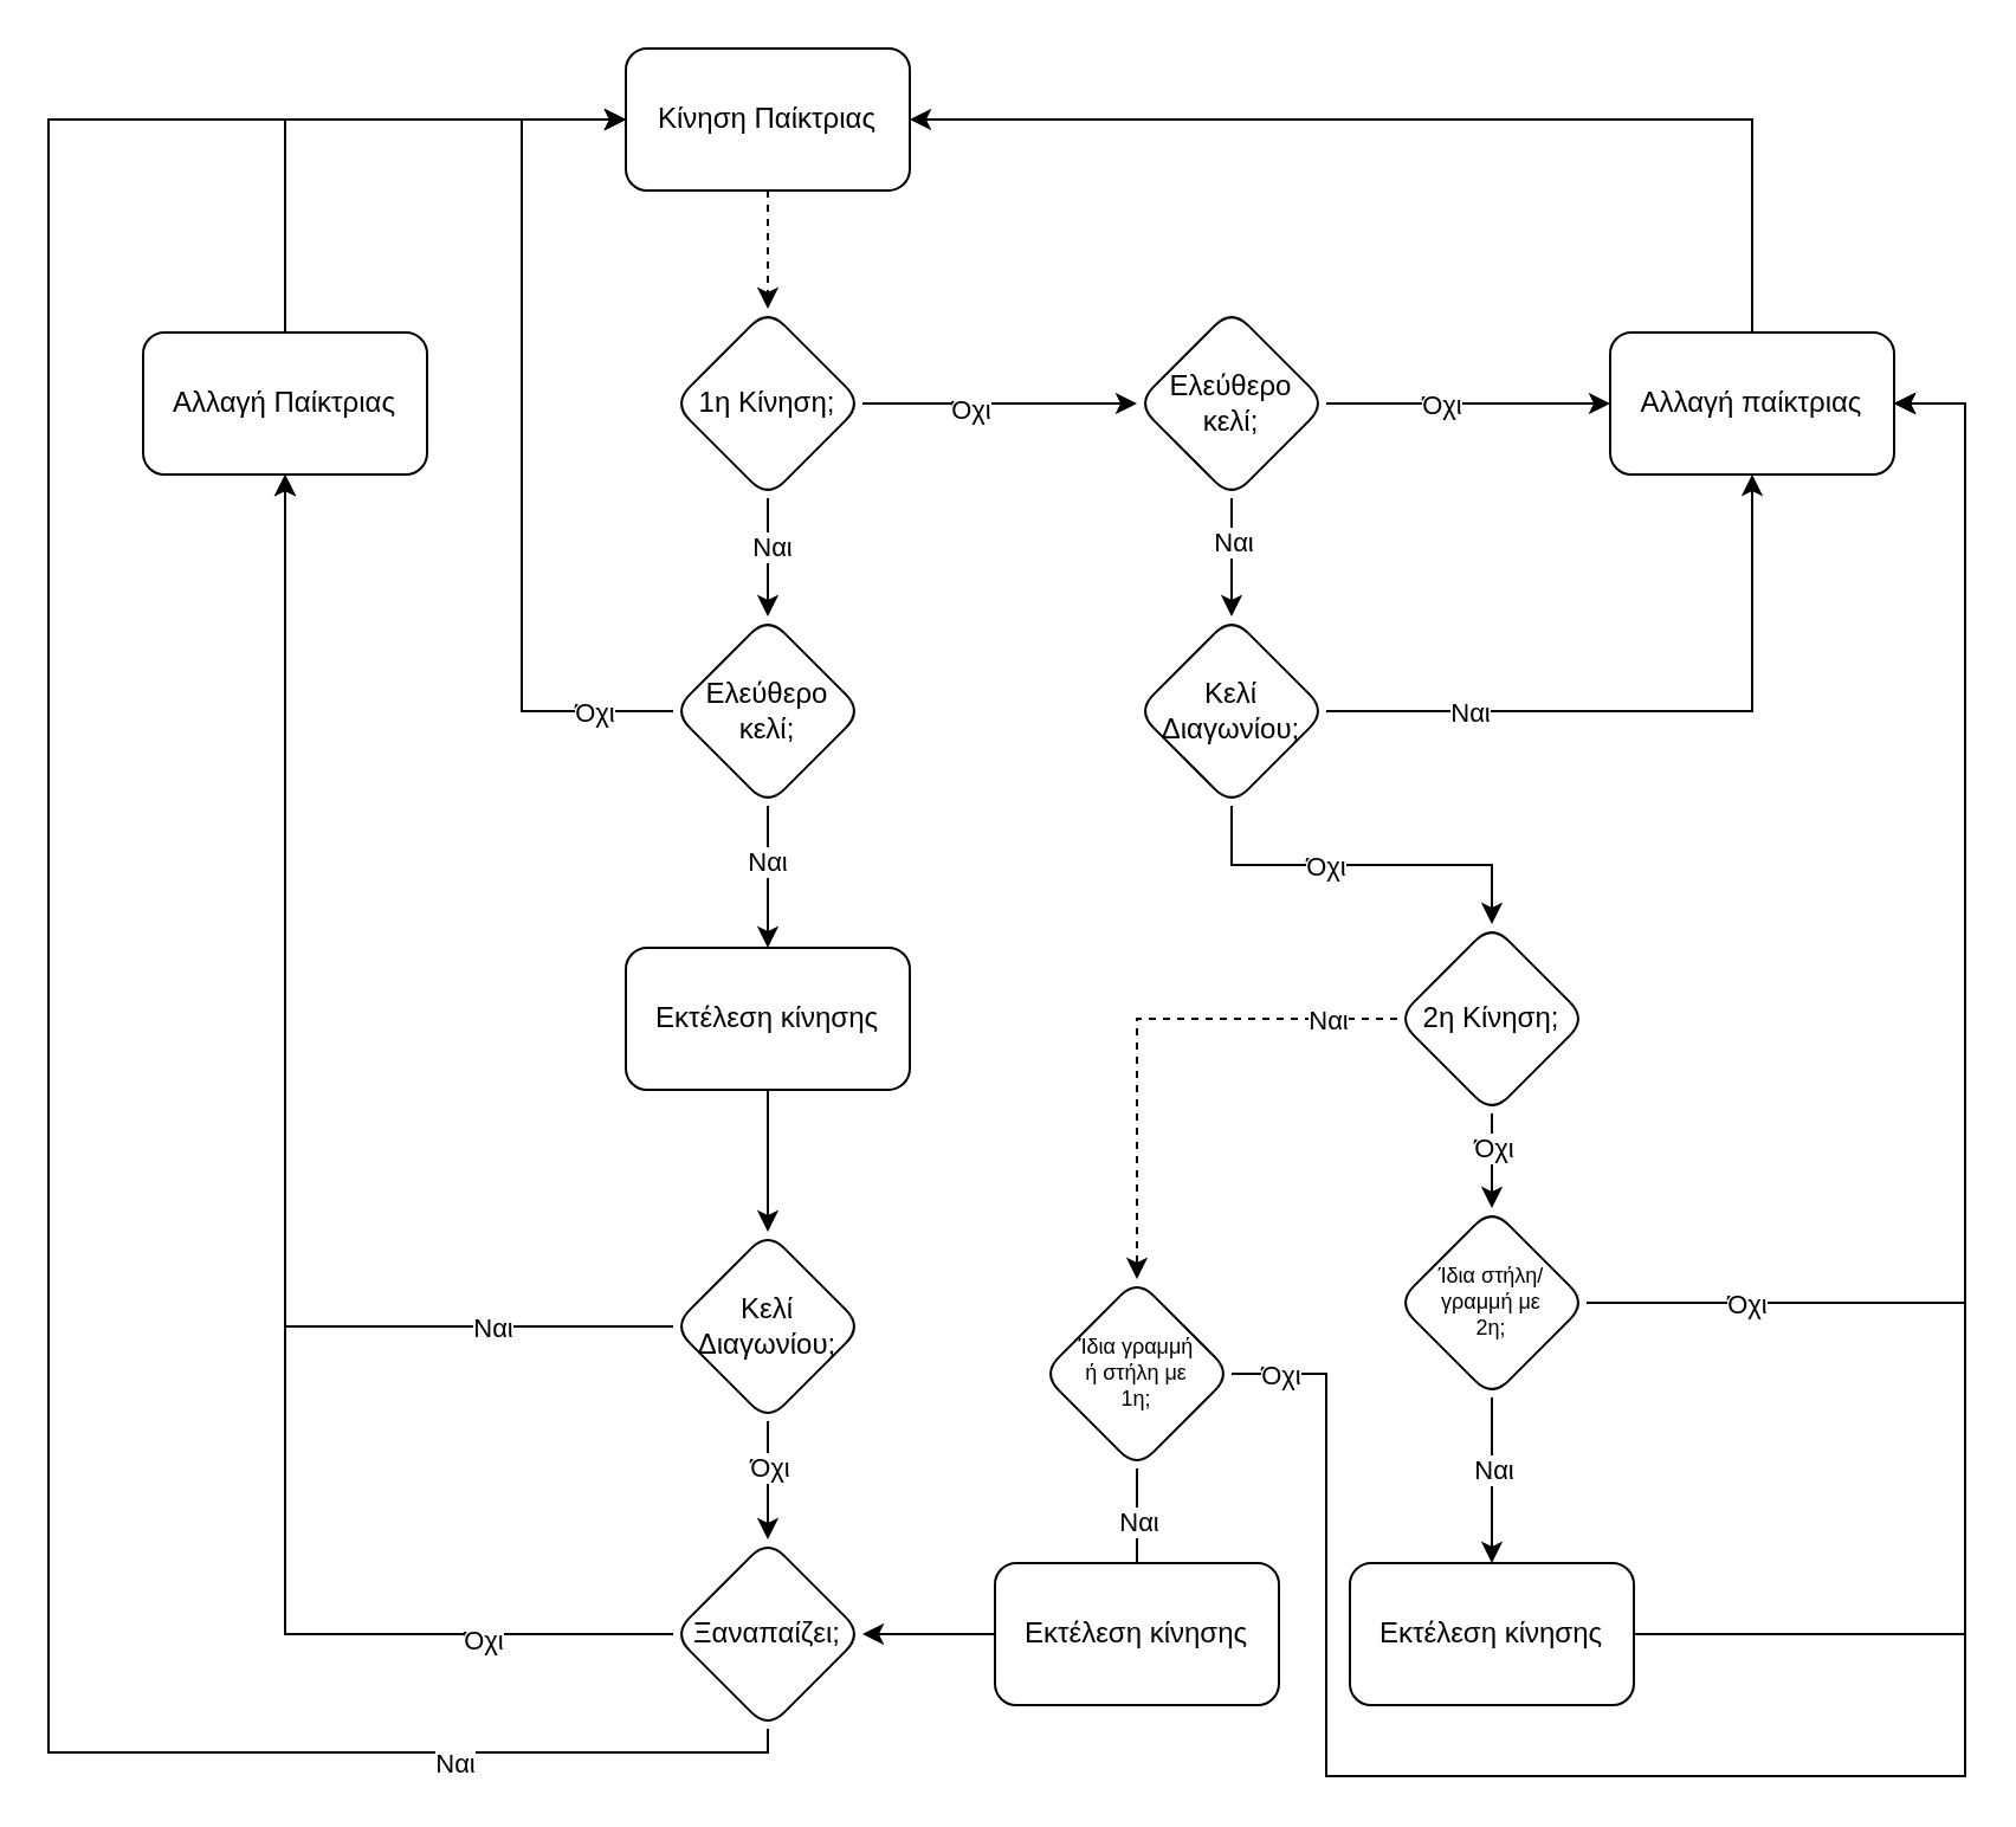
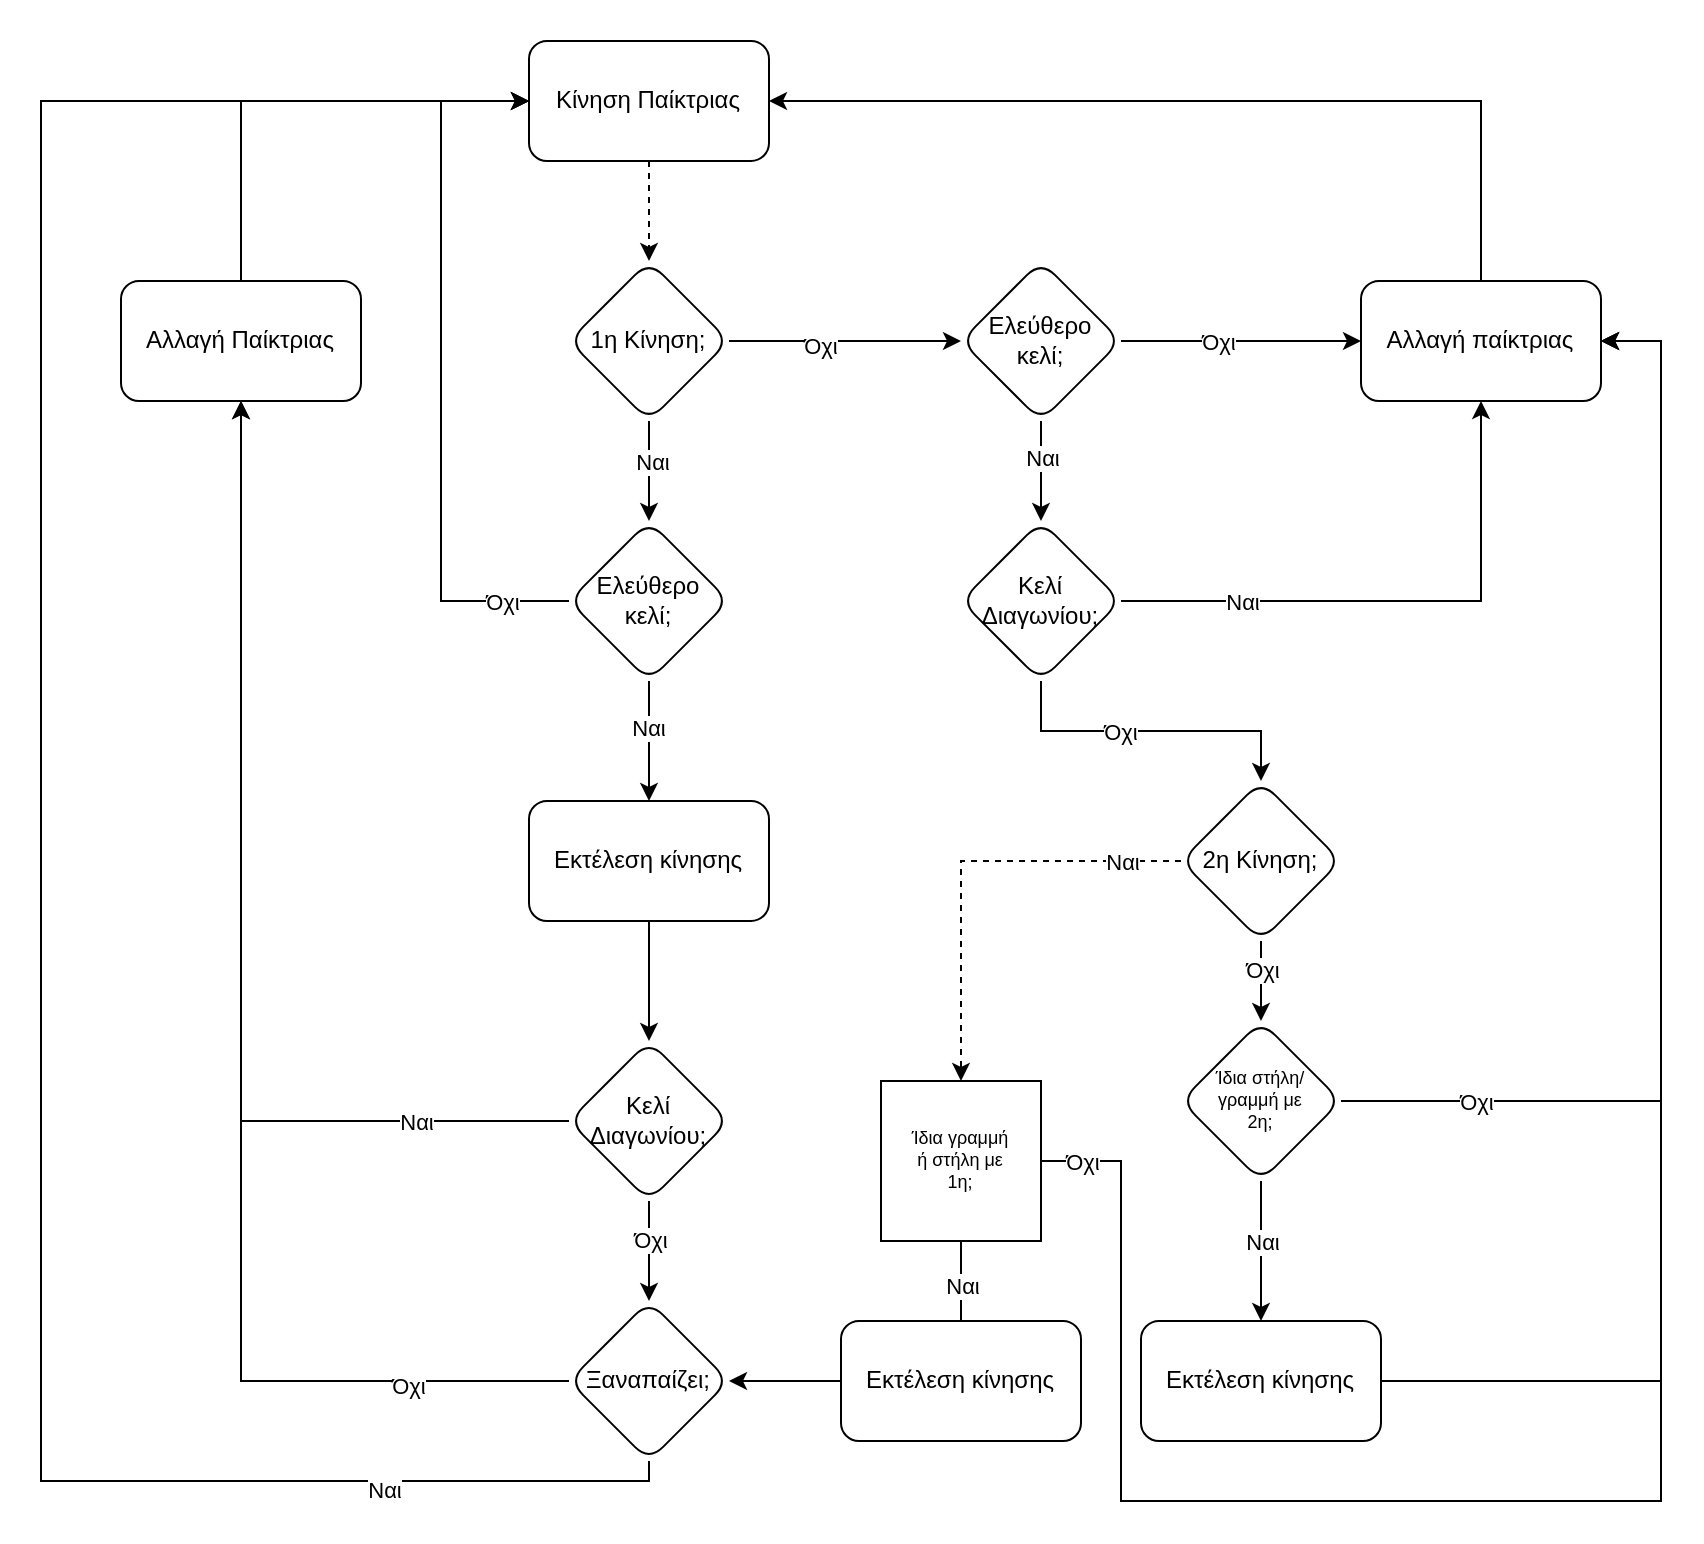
- <mxCell id="49" value="&lt;div style=&quot;font-size: 9px;&quot;&gt;&lt;font style=&quot;font-size: 9px;&quot;&gt;Ίδια γραμμή&lt;/font&gt;&lt;/div&gt;&lt;div style=&quot;font-size: 9px;&quot;&gt;&lt;font style=&quot;font-size: 9px;&quot;&gt;ή στήλη με &lt;br style=&quot;font-size: 9px;&quot;&gt;&lt;/font&gt;&lt;/div&gt;&lt;div style=&quot;font-size: 9px;&quot;&gt;&lt;font style=&quot;font-size: 9px;&quot;&gt;1η;&lt;font style=&quot;font-size: 9px;&quot;&gt;&lt;font style=&quot;font-size: 9px;&quot;&gt;&lt;br style=&quot;font-size: 9px;&quot;&gt;&lt;/font&gt;&lt;/font&gt;&lt;/font&gt;&lt;/div&gt;" style="rhombus;whiteSpace=wrap;html=1;rounded=1;fontSize=9;" vertex="1" parent="1"><mxGeometry x="440" y="540" width="80" height="80" as="geometry" /></mxCell>
+ <mxCell id="49" value="&lt;div style=&quot;font-size: 9px;&quot;&gt;&lt;font style=&quot;font-size: 9px;&quot;&gt;Ίδια γραμμή&lt;/font&gt;&lt;/div&gt;&lt;div style=&quot;font-size: 9px;&quot;&gt;&lt;font style=&quot;font-size: 9px;&quot;&gt;ή στήλη με &lt;br style=&quot;font-size: 9px;&quot;&gt;&lt;/font&gt;&lt;/div&gt;&lt;div style=&quot;font-size: 9px;&quot;&gt;&lt;font style=&quot;font-size: 9px;&quot;&gt;1η;&lt;font style=&quot;font-size: 9px;&quot;&gt;&lt;font style=&quot;font-size: 9px;&quot;&gt;&lt;br style=&quot;font-size: 9px;&quot;&gt;&lt;/font&gt;&lt;/font&gt;&lt;/font&gt;&lt;/div&gt;" style="whiteSpace=wrap;html=1;fontSize=9;rounded=0;" vertex="1" parent="1"><mxGeometry x="440" y="540" width="80" height="80" as="geometry" /></mxCell>
